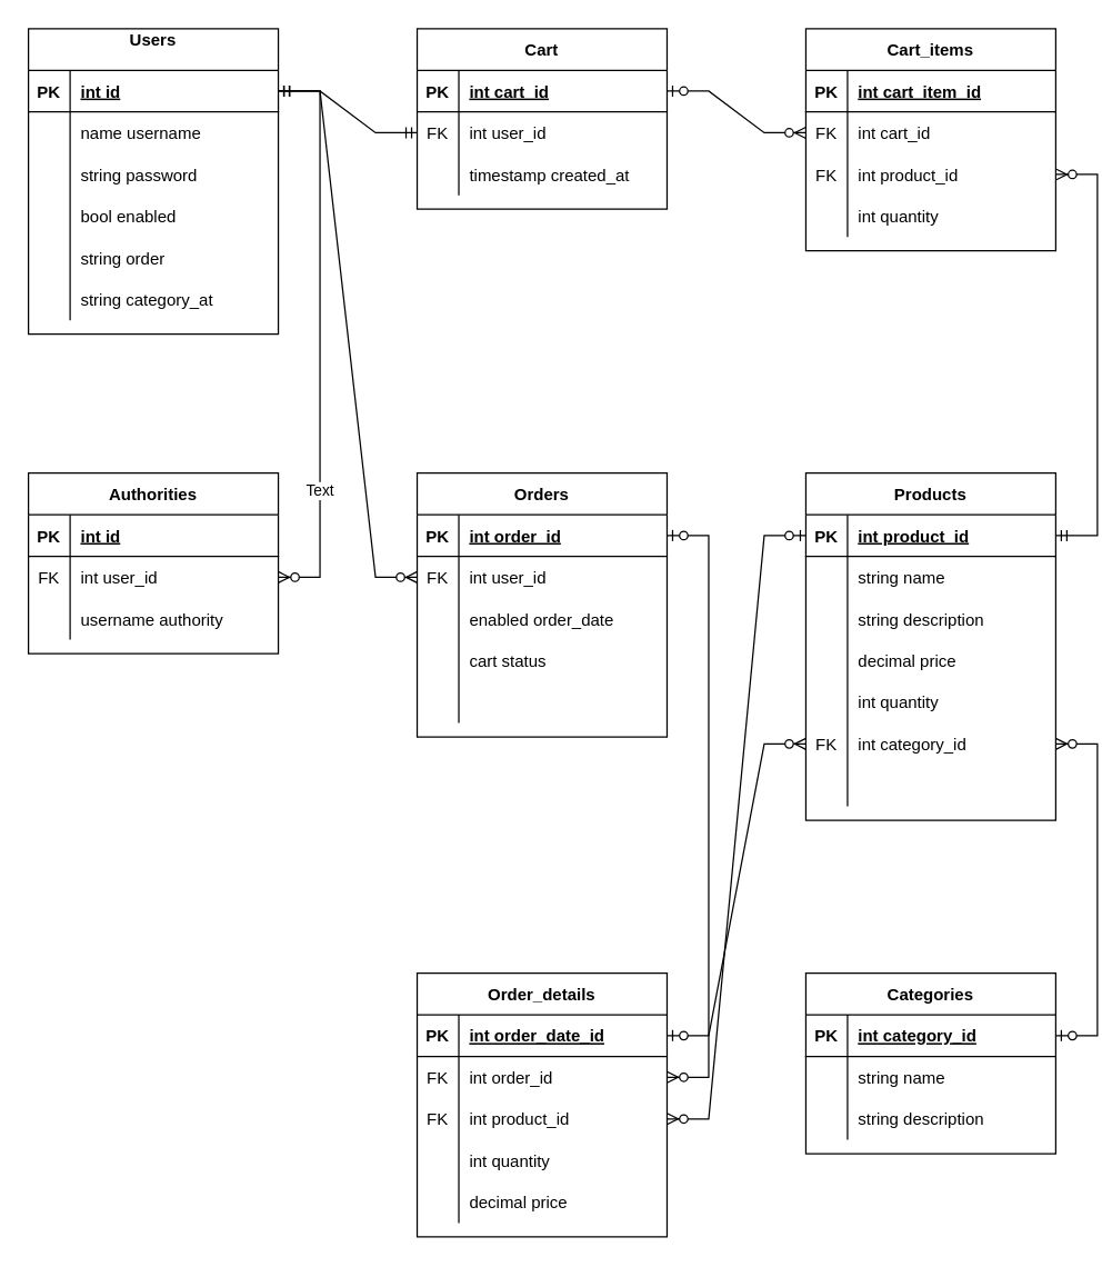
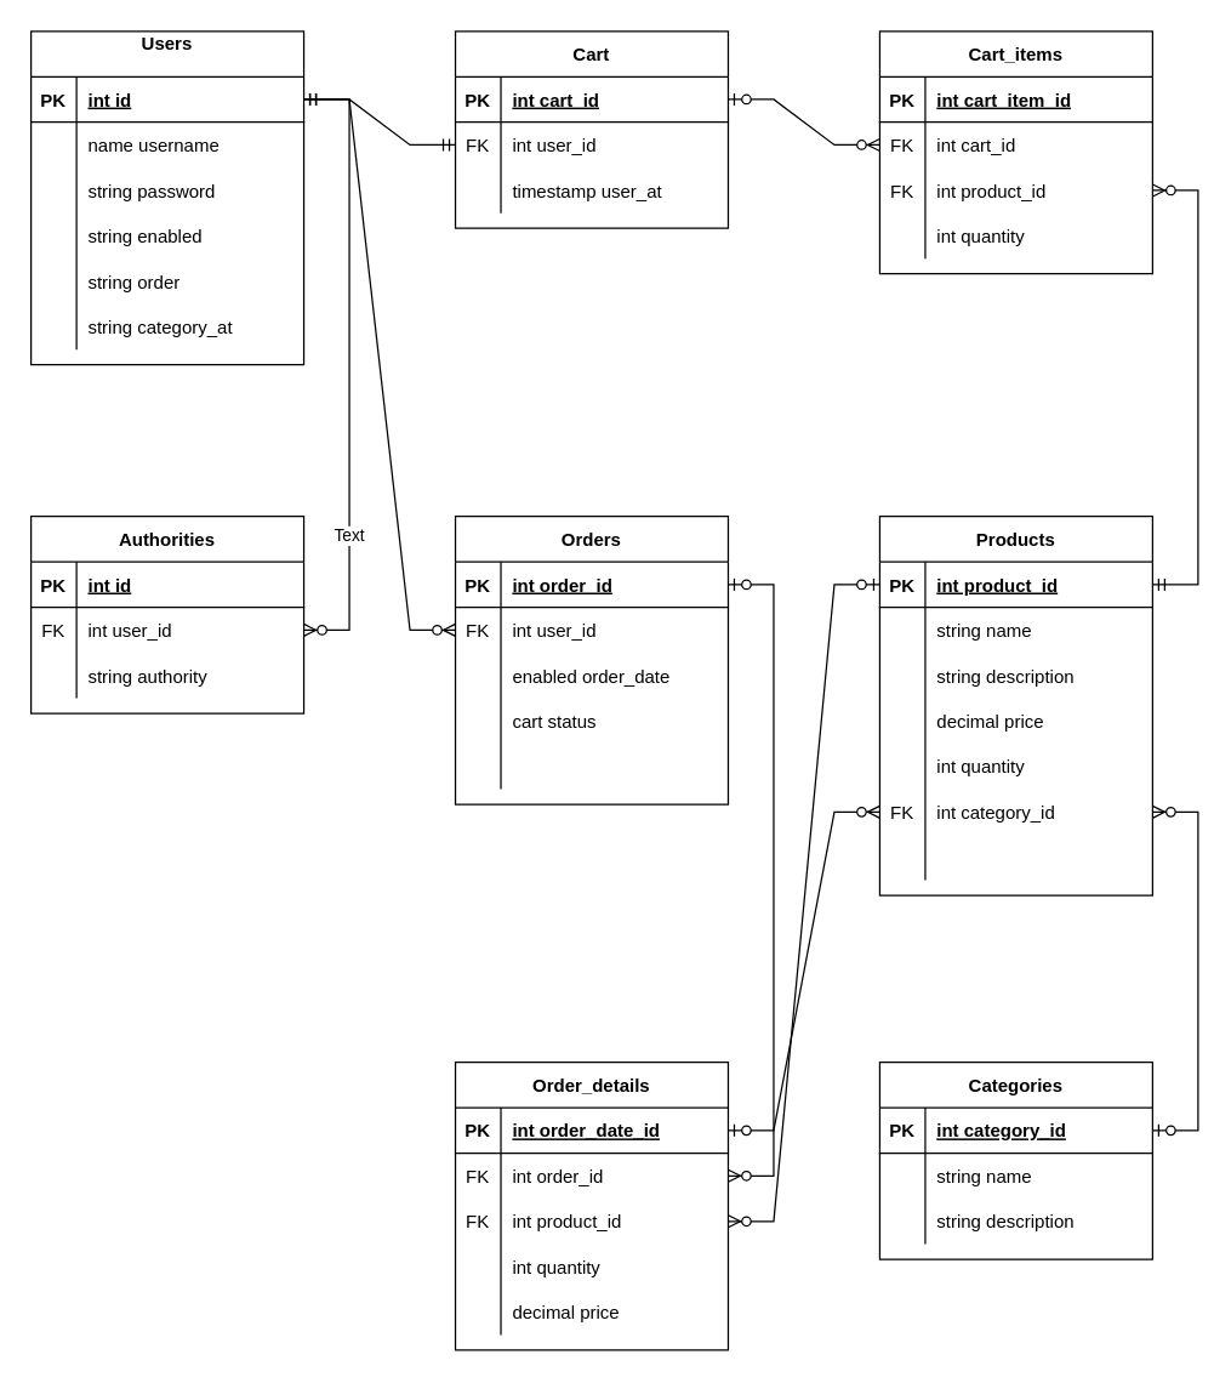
- <mxCell id="104" value="timestamp created_at" style="shape=partialRectangle;connectable=0;fillColor=none;top=0;left=0;bottom=0;right=0;align=left;spacingLeft=6;overflow=hidden;" parent="102" vertex="1"><mxGeometry x="30" width="150" height="30" as="geometry"><mxRectangle width="150" height="30" as="alternateBounds" /></mxGeometry></mxCell>
+ <mxCell id="104" value="timestamp user_at" style="shape=partialRectangle;connectable=0;fillColor=none;top=0;left=0;bottom=0;right=0;align=left;spacingLeft=6;overflow=hidden;" parent="102" vertex="1"><mxGeometry x="30" width="150" height="30" as="geometry"><mxRectangle width="150" height="30" as="alternateBounds" /></mxGeometry></mxCell>
- <mxCell id="14" value="bool enabled " style="shape=partialRectangle;connectable=0;fillColor=none;top=0;left=0;bottom=0;right=0;align=left;spacingLeft=6;overflow=hidden;" parent="12" vertex="1"><mxGeometry x="30" width="150" height="30" as="geometry"><mxRectangle width="150" height="30" as="alternateBounds" /></mxGeometry></mxCell>
+ <mxCell id="14" value="string enabled " style="shape=partialRectangle;connectable=0;fillColor=none;top=0;left=0;bottom=0;right=0;align=left;spacingLeft=6;overflow=hidden;" parent="12" vertex="1"><mxGeometry x="30" width="150" height="30" as="geometry"><mxRectangle width="150" height="30" as="alternateBounds" /></mxGeometry></mxCell>
- <mxCell id="30" value="username authority" style="shape=partialRectangle;connectable=0;fillColor=none;top=0;left=0;bottom=0;right=0;align=left;spacingLeft=6;overflow=hidden;" parent="28" vertex="1"><mxGeometry x="30" width="150" height="30" as="geometry"><mxRectangle width="150" height="30" as="alternateBounds" /></mxGeometry></mxCell>
+ <mxCell id="30" value="string authority" style="shape=partialRectangle;connectable=0;fillColor=none;top=0;left=0;bottom=0;right=0;align=left;spacingLeft=6;overflow=hidden;" parent="28" vertex="1"><mxGeometry x="30" width="150" height="30" as="geometry"><mxRectangle width="150" height="30" as="alternateBounds" /></mxGeometry></mxCell>
